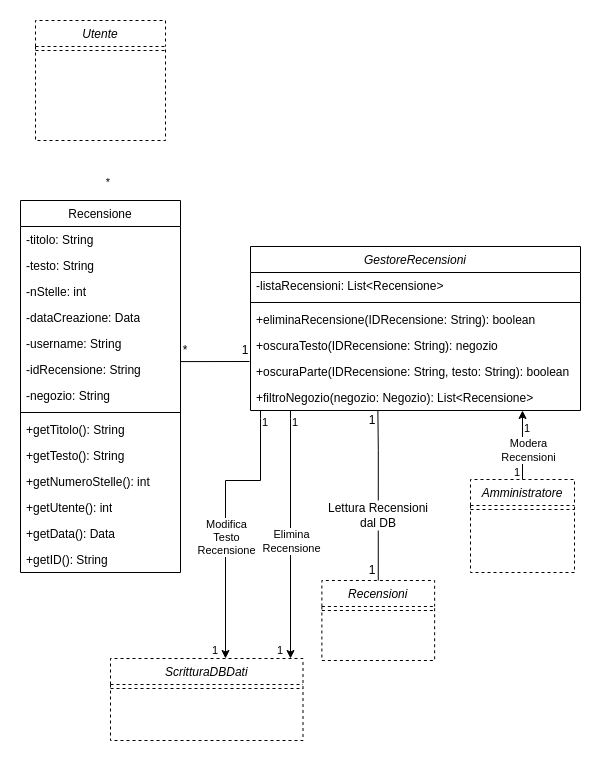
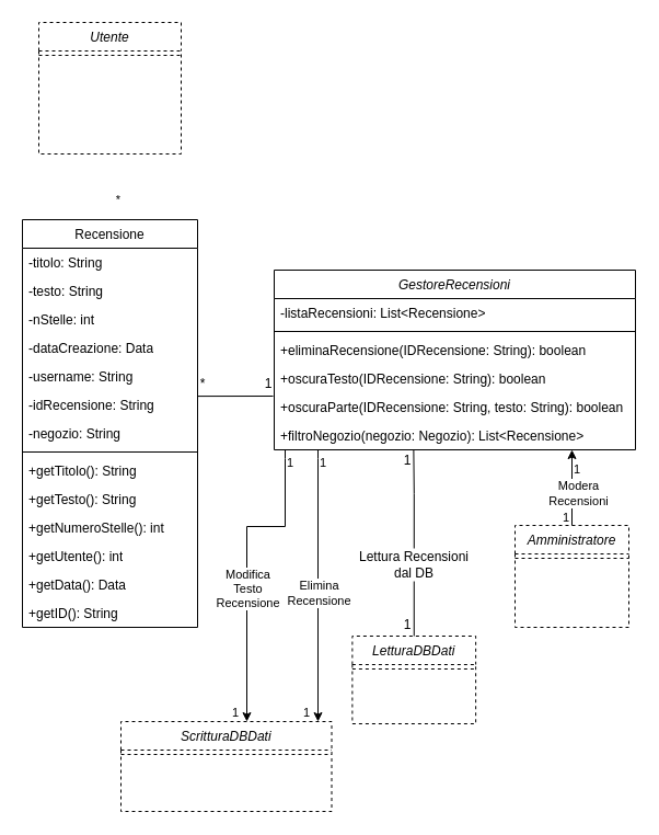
- <mxCell id="26" value="+oscuraTesto(IDRecensione: String): negozio" style="text;align=left;verticalAlign=top;spacingLeft=4;spacingRight=4;overflow=hidden;rotatable=0;points=[[0,0.5],[1,0.5]];portConstraint=eastwest;" parent="22" vertex="1"><mxGeometry y="86" width="330" height="26" as="geometry" /></mxCell>
+ <mxCell id="26" value="+oscuraTesto(IDRecensione: String): boolean" style="text;align=left;verticalAlign=top;spacingLeft=4;spacingRight=4;overflow=hidden;rotatable=0;points=[[0,0.5],[1,0.5]];portConstraint=eastwest;" parent="22" vertex="1"><mxGeometry y="86" width="330" height="26" as="geometry" /></mxCell>
- <mxCell id="45" value="Recensioni" style="swimlane;fontStyle=2;align=center;verticalAlign=top;childLayout=stackLayout;horizontal=1;startSize=26;horizontalStack=0;resizeParent=1;resizeLast=0;collapsible=1;marginBottom=0;rounded=0;shadow=0;strokeWidth=1;dashed=1;" parent="1" vertex="1"><mxGeometry x="321.38" y="580" width="112.75" height="80" as="geometry"><mxRectangle x="-140" y="400" width="160" height="26" as="alternateBounds" /></mxGeometry></mxCell>
+ <mxCell id="45" value="LetturaDBDati" style="swimlane;fontStyle=2;align=center;verticalAlign=top;childLayout=stackLayout;horizontal=1;startSize=26;horizontalStack=0;resizeParent=1;resizeLast=0;collapsible=1;marginBottom=0;rounded=0;shadow=0;strokeWidth=1;dashed=1;" parent="1" vertex="1"><mxGeometry x="321.38" y="580" width="112.75" height="80" as="geometry"><mxRectangle x="-140" y="400" width="160" height="26" as="alternateBounds" /></mxGeometry></mxCell>
